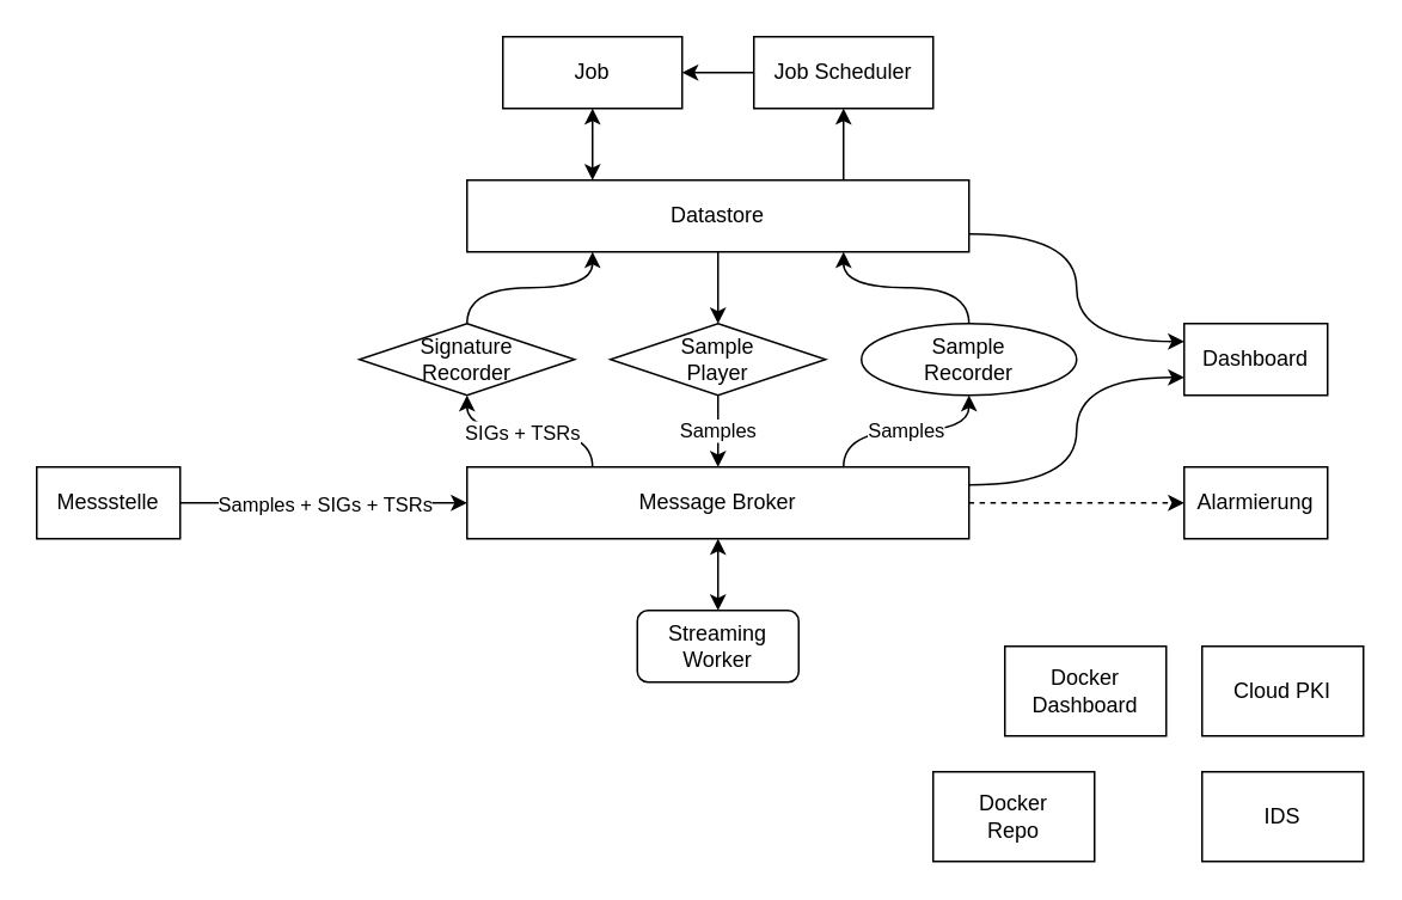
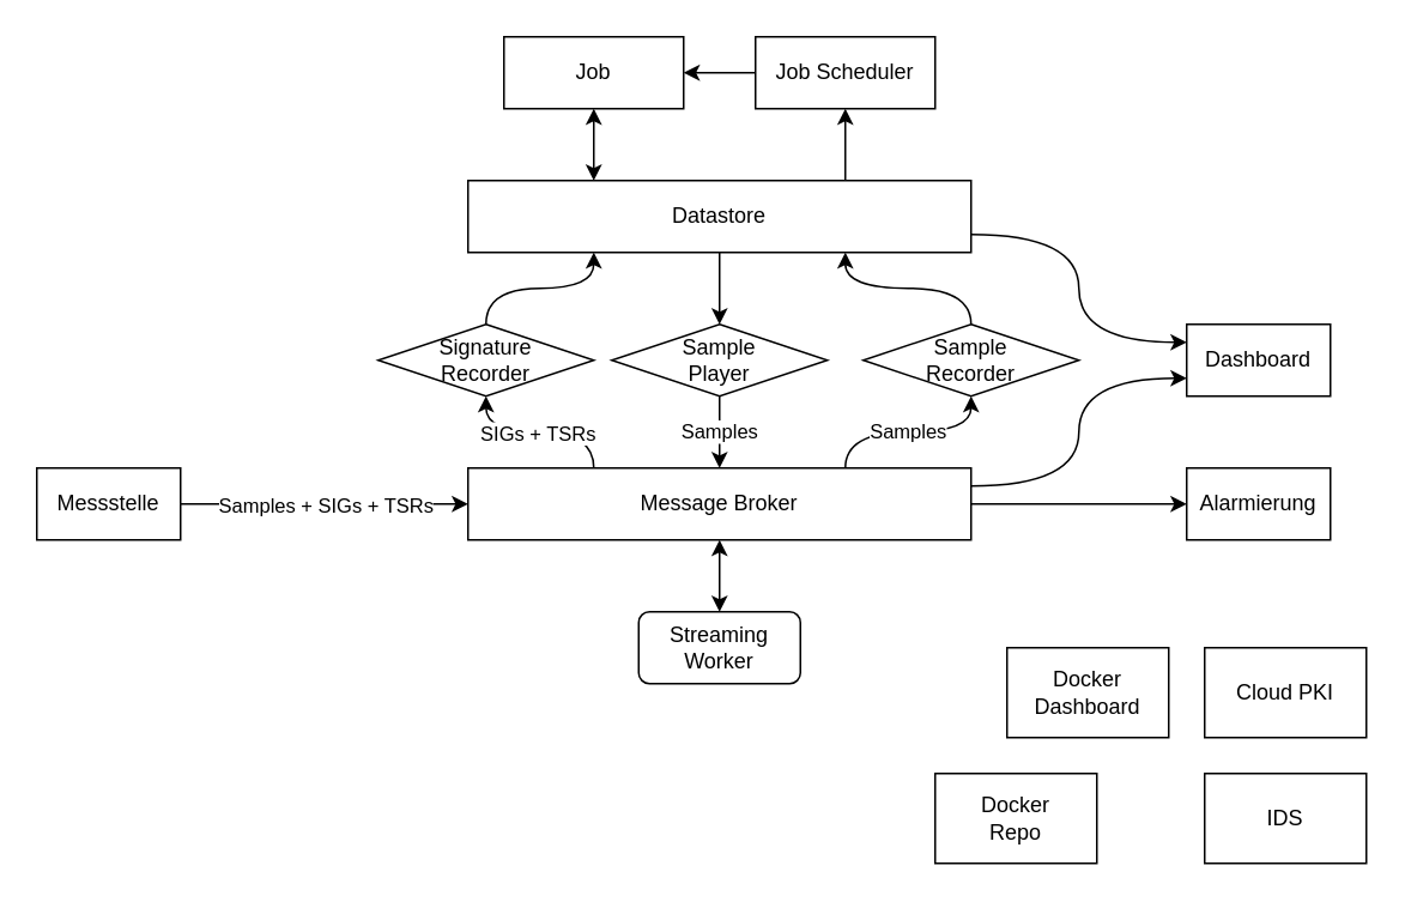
- <mxCell id="29" value="Signature&lt;br&gt;Recorder" style="rhombus;whiteSpace=wrap;html=1;" parent="1" vertex="1"><mxGeometry x="200" y="180" width="120" height="40" as="geometry" /></mxCell>
+ <mxCell id="29" value="Signature&lt;br&gt;Recorder" style="rhombus;whiteSpace=wrap;html=1;" parent="1" vertex="1"><mxGeometry x="210" y="180" width="120" height="40" as="geometry" /></mxCell>
- <mxCell id="23" value="Sample &lt;br&gt;Recorder" style="ellipse;whiteSpace=wrap;html=1;" parent="1" vertex="1"><mxGeometry x="480" y="180" width="120" height="40" as="geometry" /></mxCell>
+ <mxCell id="23" value="Sample &lt;br&gt;Recorder" style="rhombus;whiteSpace=wrap;html=1;" parent="1" vertex="1"><mxGeometry x="480" y="180" width="120" height="40" as="geometry" /></mxCell>
- <mxCell id="13" style="edgeStyle=orthogonalEdgeStyle;curved=1;html=1;exitX=1;exitY=0.5;exitDx=0;exitDy=0;entryX=0;entryY=0.5;entryDx=0;entryDy=0;startArrow=none;startFill=0;targetPerimeterSpacing=0;dashed=1;" parent="1" source="16" target="27" edge="1"><mxGeometry relative="1" as="geometry" /></mxCell>
+ <mxCell id="13" style="edgeStyle=orthogonalEdgeStyle;curved=1;html=1;exitX=1;exitY=0.5;exitDx=0;exitDy=0;entryX=0;entryY=0.5;entryDx=0;entryDy=0;startArrow=none;startFill=0;targetPerimeterSpacing=0;" parent="1" source="16" target="27" edge="1"><mxGeometry relative="1" as="geometry" /></mxCell>
